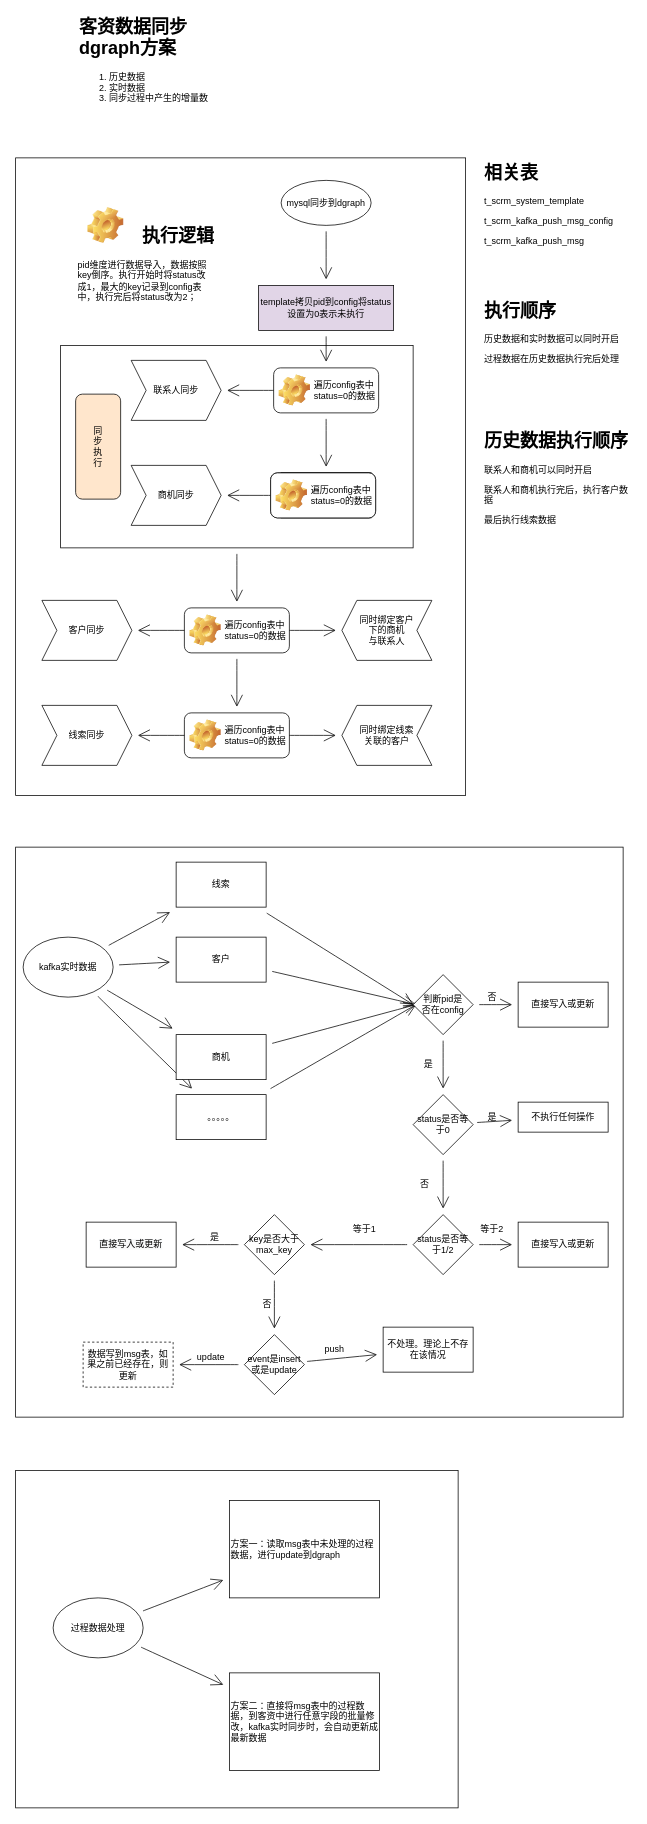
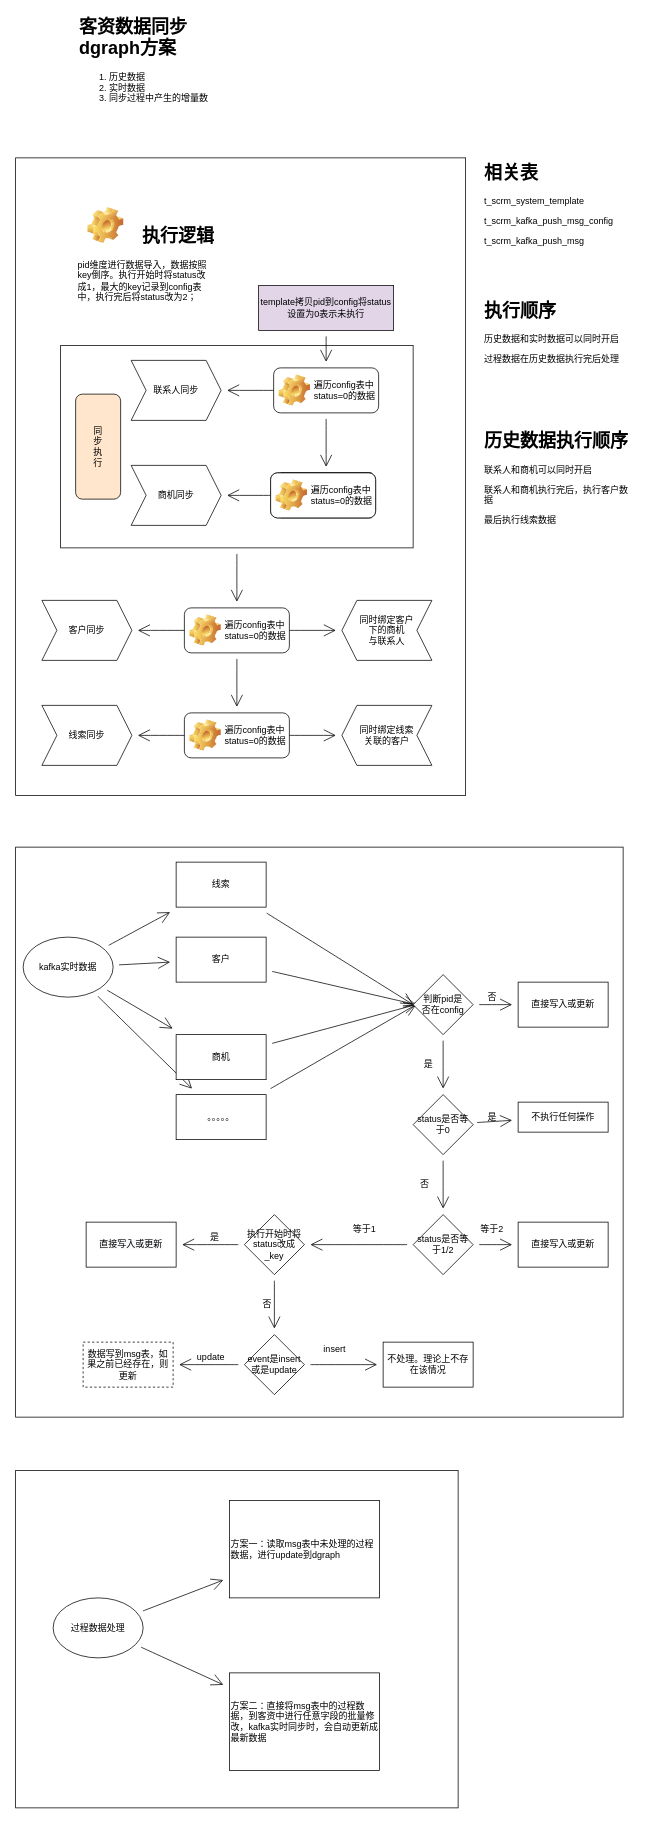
- <mxCell id="32" value="mysql同步到dgraph" style="ellipse;whiteSpace=wrap;html=1;rounded=0;hachureGap=4;" vertex="1" parent="1"><mxGeometry x="374" y="240" width="120" height="60" as="geometry" /></mxCell>
- <mxCell id="31" value="" style="edgeStyle=none;curved=1;rounded=0;orthogonalLoop=1;jettySize=auto;html=1;endArrow=open;startSize=14;endSize=14;sourcePerimeterSpacing=8;targetPerimeterSpacing=8;" edge="1" parent="1" source="32" target="8"><mxGeometry relative="1" as="geometry" /></mxCell>
- <mxCell id="72" value="key是否大于max_key" style="rhombus;whiteSpace=wrap;html=1;fillColor=default;hachureGap=4;" vertex="1" parent="1"><mxGeometry x="325" y="1619" width="80" height="80" as="geometry" /></mxCell>
+ <mxCell id="72" value="执行开始时将status改成_key" style="rhombus;whiteSpace=wrap;html=1;fillColor=default;hachureGap=4;" vertex="1" parent="1"><mxGeometry x="325" y="1619" width="80" height="80" as="geometry" /></mxCell>
- <mxCell id="80" value="push" style="text;html=1;align=center;verticalAlign=middle;resizable=0;points=[];autosize=1;strokeColor=none;fillColor=none;" vertex="1" parent="1"><mxGeometry x="425" y="1789" width="40" height="20" as="geometry" /></mxCell>
+ <mxCell id="80" value="insert" style="text;html=1;align=center;verticalAlign=middle;resizable=0;points=[];autosize=1;strokeColor=none;fillColor=none;" vertex="1" parent="1"><mxGeometry x="425" y="1789" width="40" height="20" as="geometry" /></mxCell>
- <mxCell id="79" value="不处理。理论上不存在该情况" style="whiteSpace=wrap;html=1;fillColor=default;hachureGap=4;" vertex="1" parent="1"><mxGeometry x="510" y="1769" width="120" height="60" as="geometry" /></mxCell>
+ <mxCell id="79" value="不处理。理论上不存在该情况" style="whiteSpace=wrap;html=1;fillColor=default;hachureGap=4;" vertex="1" parent="1"><mxGeometry x="510" y="1789" width="120" height="60" as="geometry" /></mxCell>
